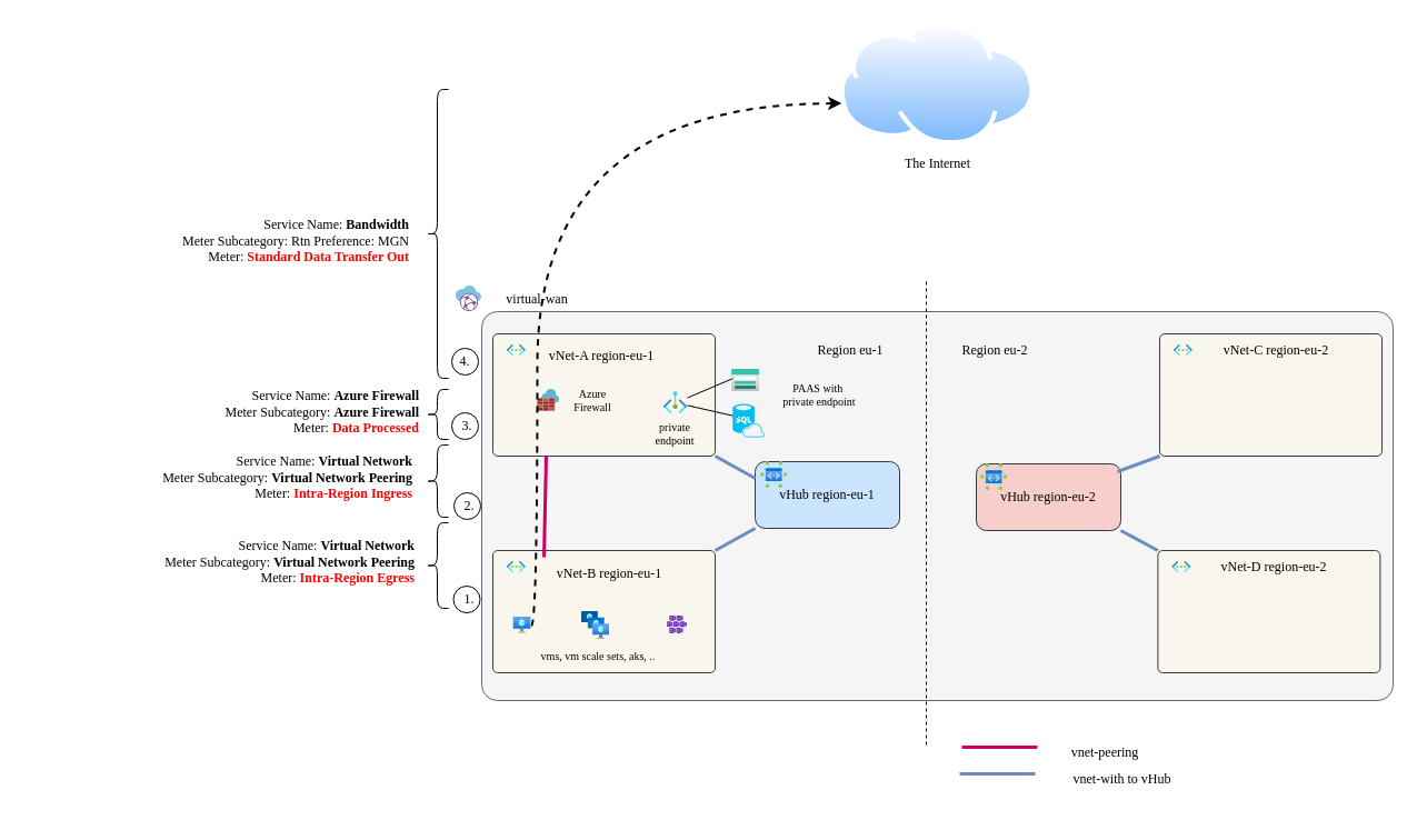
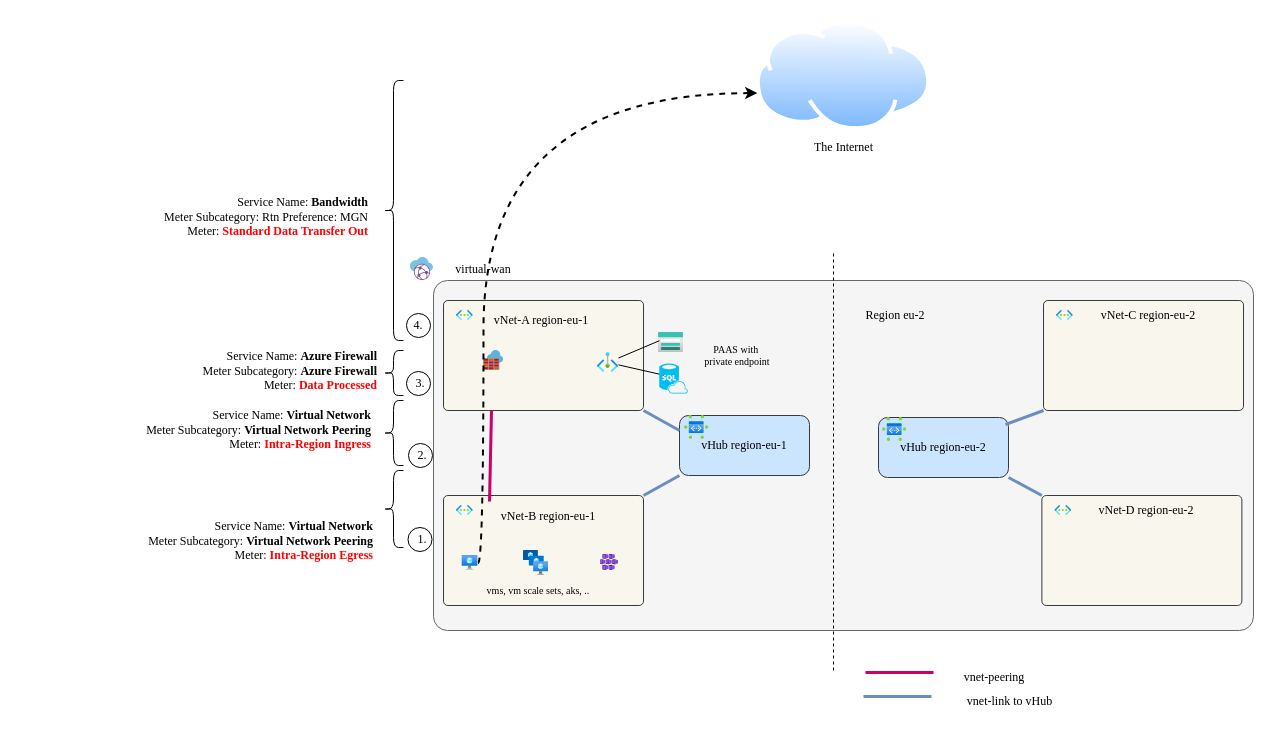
- <mxCell id="29" value="Region eu-1" style="text;html=1;align=center;verticalAlign=middle;whiteSpace=wrap;rounded=0;fontFamily=Lucida Console;" parent="1" vertex="1"><mxGeometry x="720.38" y="300" width="90" height="30" as="geometry" /></mxCell>
- <mxCell id="38" value="&lt;div&gt;Azure&lt;/div&gt;&lt;div&gt;Firewall&lt;/div&gt;" style="text;html=1;align=center;verticalAlign=middle;whiteSpace=wrap;rounded=0;fontFamily=Lucida Console;fontSize=10;" parent="1" vertex="1"><mxGeometry x="503" y="345" width="60" height="30" as="geometry" /></mxCell>
- <mxCell id="40" value="&lt;div&gt;private endpoint&lt;/div&gt;" style="text;html=1;align=center;verticalAlign=middle;whiteSpace=wrap;rounded=0;fontFamily=Lucida Console;fontSize=10;" parent="1" vertex="1"><mxGeometry x="577.49" y="375" width="60" height="30" as="geometry" /></mxCell>
- <mxCell id="6" value="&lt;font face=&quot;Lucida Console&quot;&gt;vHub region-eu-2&lt;/font&gt;" style="rounded=1;whiteSpace=wrap;html=1;fillColor=#f8cecc;strokeColor=#36393d;" parent="1" vertex="1"><mxGeometry x="878" y="417" width="130" height="60" as="geometry" /></mxCell>
+ <mxCell id="6" value="&lt;font face=&quot;Lucida Console&quot;&gt;vHub region-eu-2&lt;/font&gt;" style="rounded=1;whiteSpace=wrap;html=1;fillColor=#cce5ff;strokeColor=#36393d;" parent="1" vertex="1"><mxGeometry x="878" y="417" width="130" height="60" as="geometry" /></mxCell>
- <mxCell id="51" value="&lt;font face=&quot;Lucida Console&quot;&gt;&lt;br&gt;Service Name: &lt;b&gt;Virtual Network&lt;br&gt;&lt;/b&gt;&lt;/font&gt;&lt;div&gt;&lt;font face=&quot;Lucida Console&quot;&gt;Meter Subcategory: &lt;b&gt;Virtual Network Peering&lt;/b&gt;&lt;/font&gt;&lt;/div&gt;&lt;div&gt;&lt;font face=&quot;Lucida Console&quot;&gt;Meter: &lt;b&gt;&lt;span style=&quot;color: rgb(255, 0, 0);&quot;&gt;Intra-Region Egress&lt;/span&gt;&lt;/b&gt;&lt;/font&gt;&lt;/div&gt;" style="text;html=1;align=right;verticalAlign=middle;rounded=0;whiteSpace=wrap;" vertex="1" parent="1"><mxGeometry x="25" y="463" width="350" height="70" as="geometry" /></mxCell>
+ <mxCell id="51" value="&lt;font face=&quot;Lucida Console&quot;&gt;&lt;br&gt;Service Name: &lt;b&gt;Virtual Network&lt;br&gt;&lt;/b&gt;&lt;/font&gt;&lt;div&gt;&lt;font face=&quot;Lucida Console&quot;&gt;Meter Subcategory: &lt;b&gt;Virtual Network Peering&lt;/b&gt;&lt;/font&gt;&lt;/div&gt;&lt;div&gt;&lt;font face=&quot;Lucida Console&quot;&gt;Meter: &lt;b&gt;&lt;span style=&quot;color: rgb(255, 0, 0);&quot;&gt;Intra-Region Egress&lt;/span&gt;&lt;/b&gt;&lt;/font&gt;&lt;/div&gt;" style="text;html=1;align=right;verticalAlign=middle;rounded=0;whiteSpace=wrap;" vertex="1" parent="1"><mxGeometry x="25" y="498" width="350" height="70" as="geometry" /></mxCell>
- <mxCell id="34" value="vnet-with to vHub" style="text;html=1;align=center;verticalAlign=middle;whiteSpace=wrap;rounded=0;fontFamily=Lucida Console;" parent="1" vertex="1"><mxGeometry x="928.38" y="686" width="162.62" height="30" as="geometry" /></mxCell>
+ <mxCell id="34" value="vnet-link to vHub" style="text;html=1;align=center;verticalAlign=middle;whiteSpace=wrap;rounded=0;fontFamily=Lucida Console;" parent="1" vertex="1"><mxGeometry x="928.38" y="686" width="162.62" height="30" as="geometry" /></mxCell>
